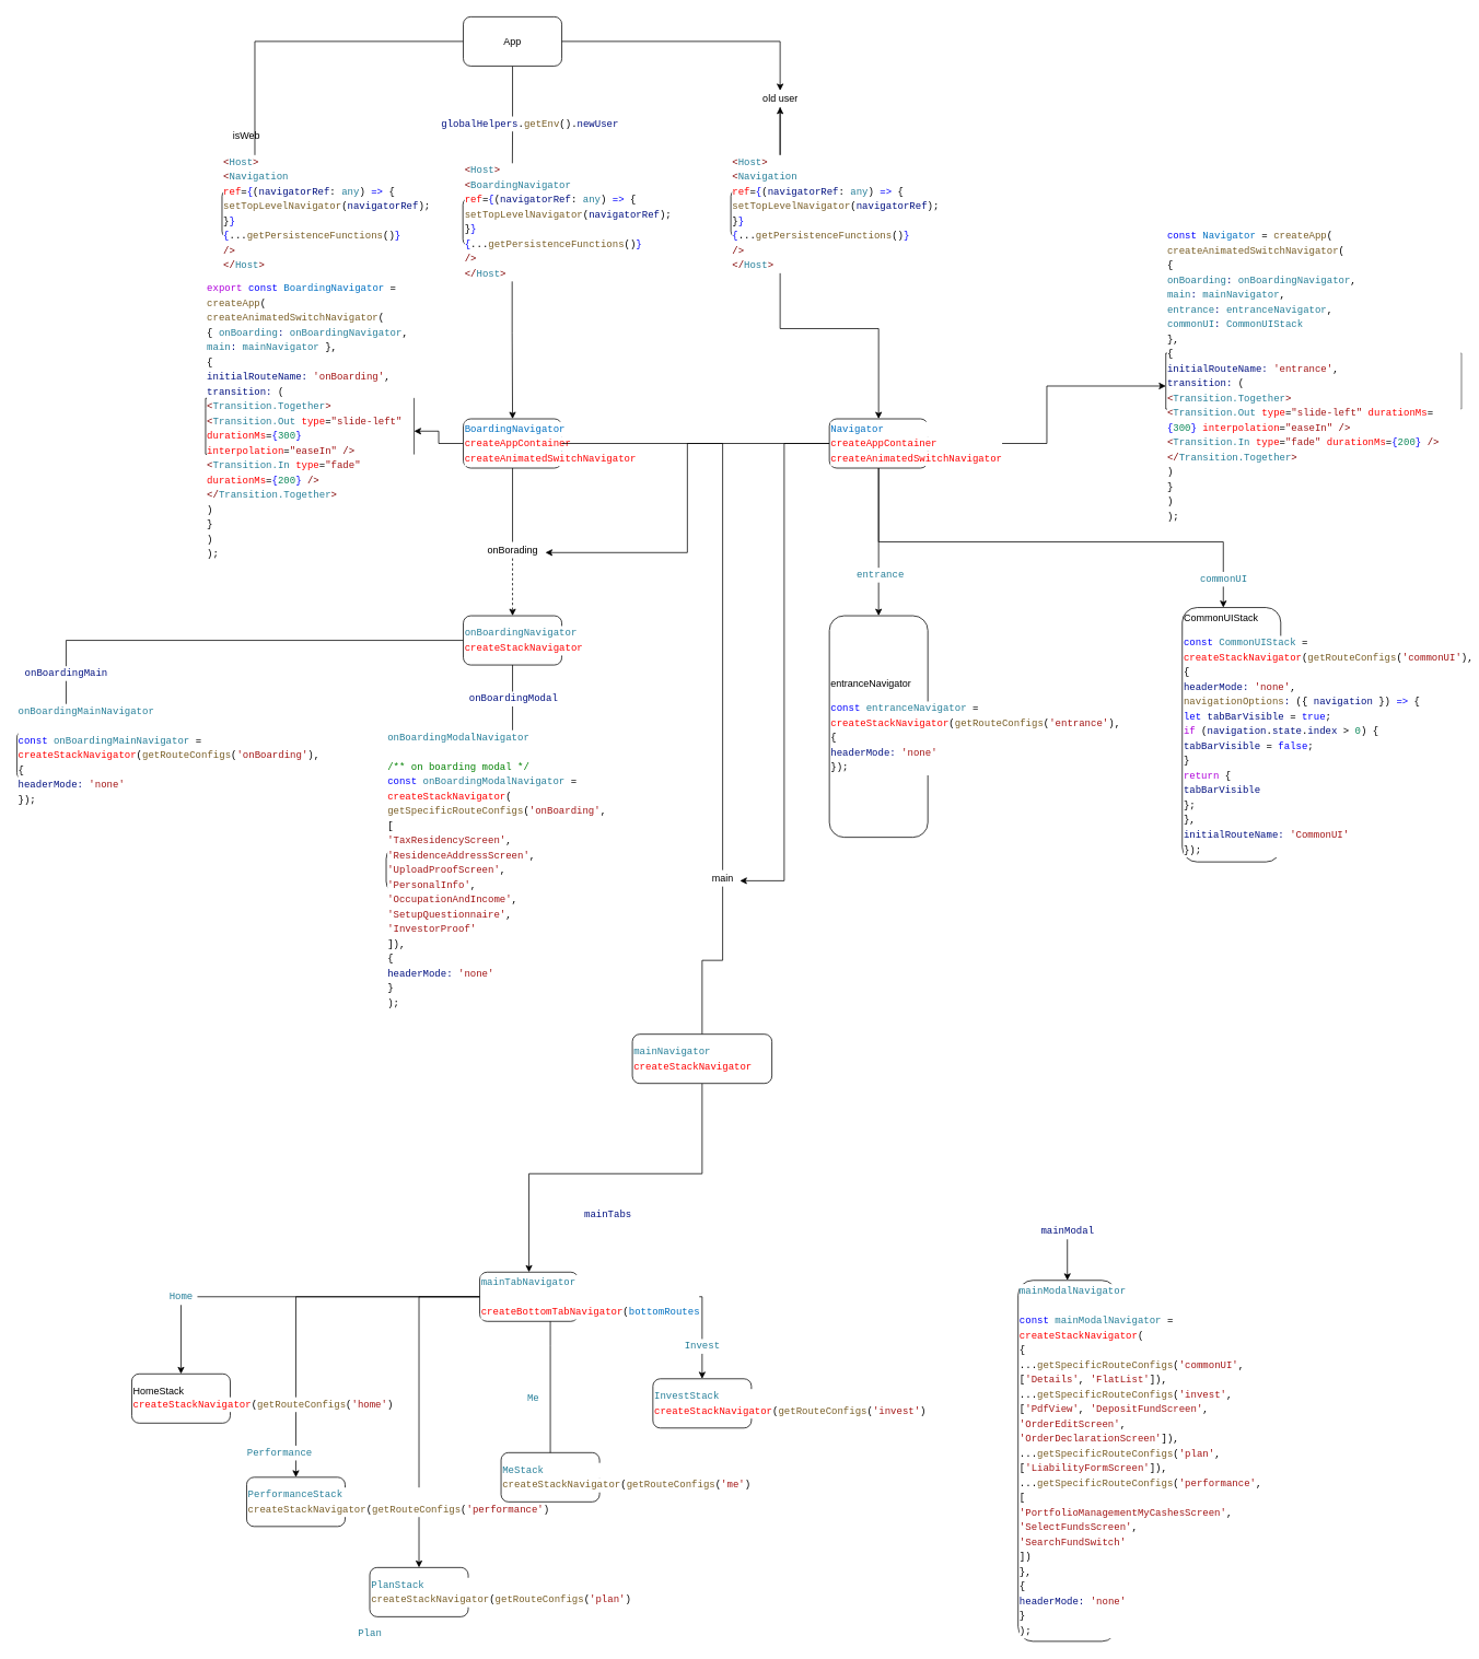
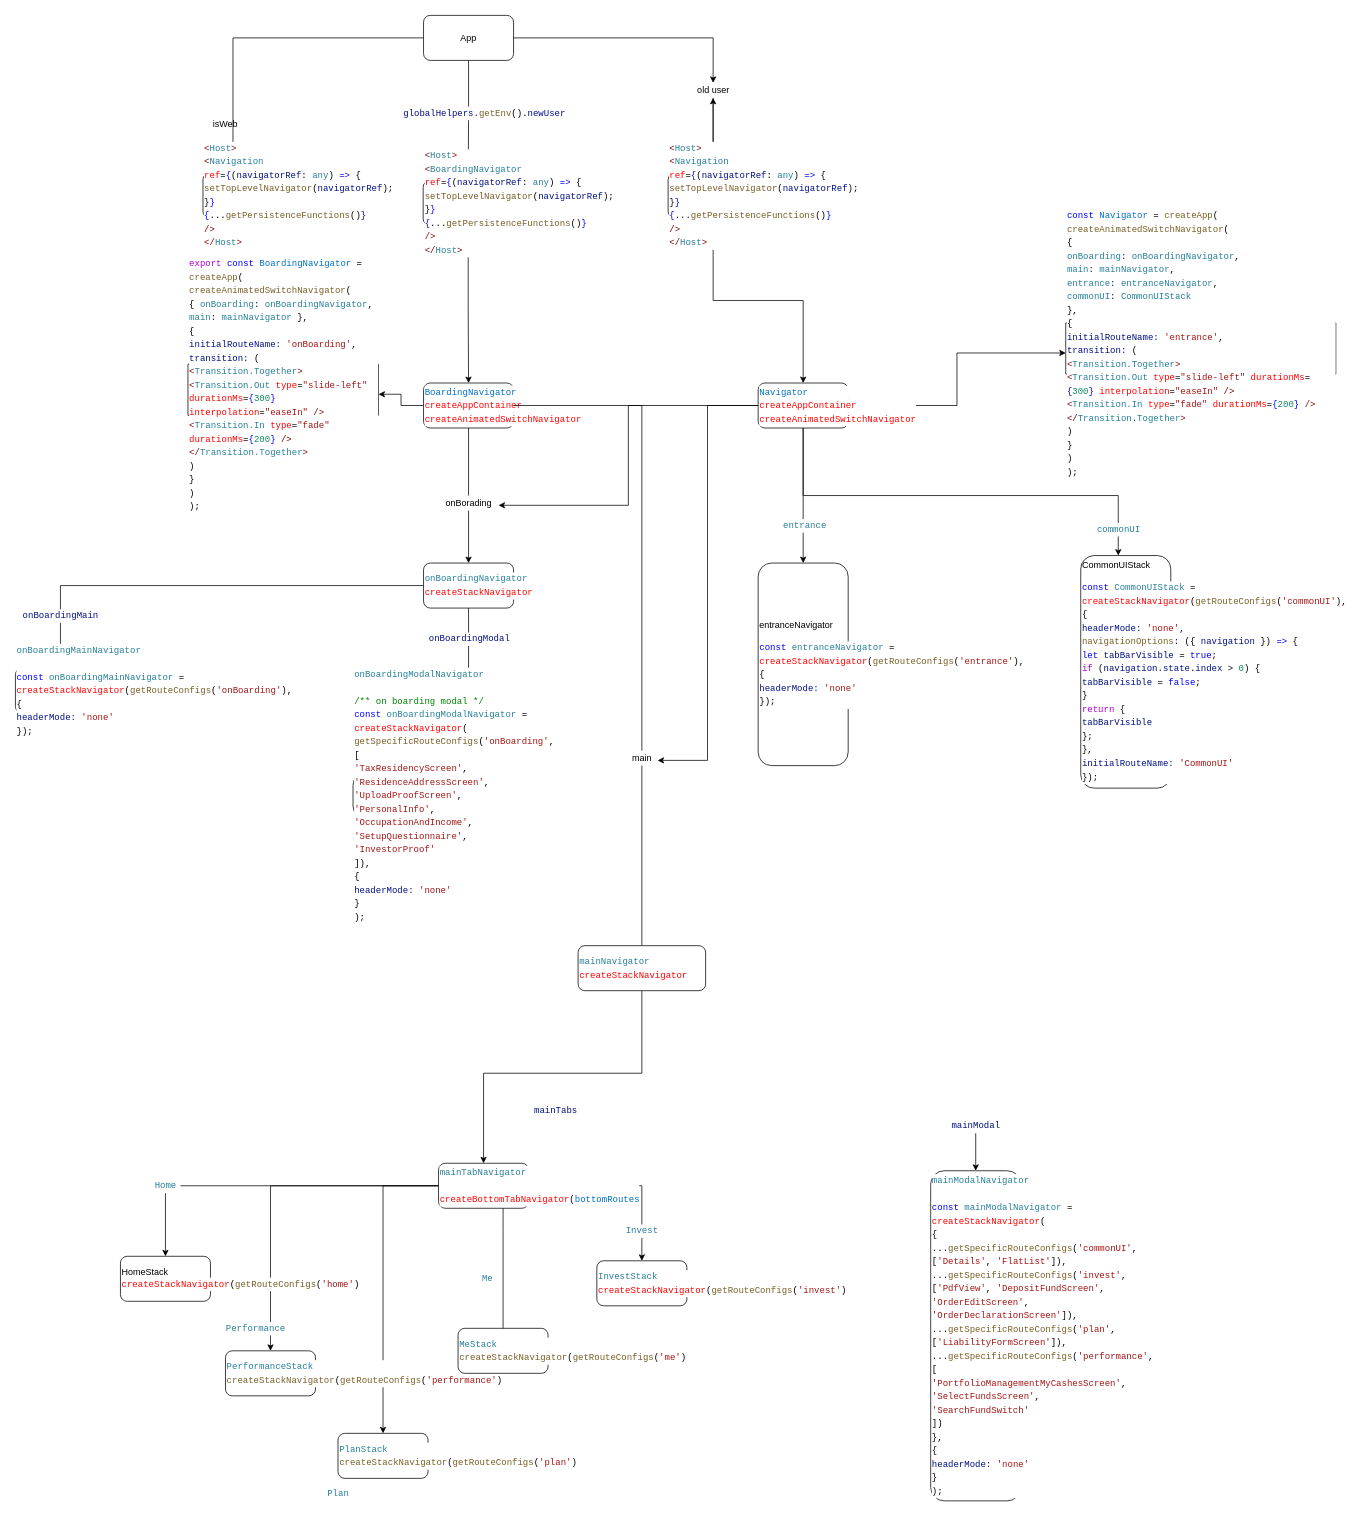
- <mxCell id="24" value="" style="edgeStyle=orthogonalEdgeStyle;rounded=0;orthogonalLoop=1;jettySize=auto;html=1;startArrow=none;dashed=1;" parent="1" source="34" target="31" edge="1"><mxGeometry relative="1" as="geometry" /></mxCell>
+ <mxCell id="24" value="" style="edgeStyle=orthogonalEdgeStyle;rounded=0;orthogonalLoop=1;jettySize=auto;html=1;startArrow=none;" parent="1" source="34" target="31" edge="1"><mxGeometry relative="1" as="geometry" /></mxCell>
- <mxCell id="64" value="main" style="text;html=1;align=center;verticalAlign=middle;resizable=0;points=[];autosize=1;strokeColor=none;fillColor=none;" parent="1" vertex="1"><mxGeometry x="860" y="1060" width="40" height="20" as="geometry" /></mxCell>
+ <mxCell id="64" value="main" style="text;html=1;align=center;verticalAlign=middle;resizable=0;points=[];autosize=1;strokeColor=none;fillColor=none;" parent="1" vertex="1"><mxGeometry x="835" y="1000" width="40" height="20" as="geometry" /></mxCell>
